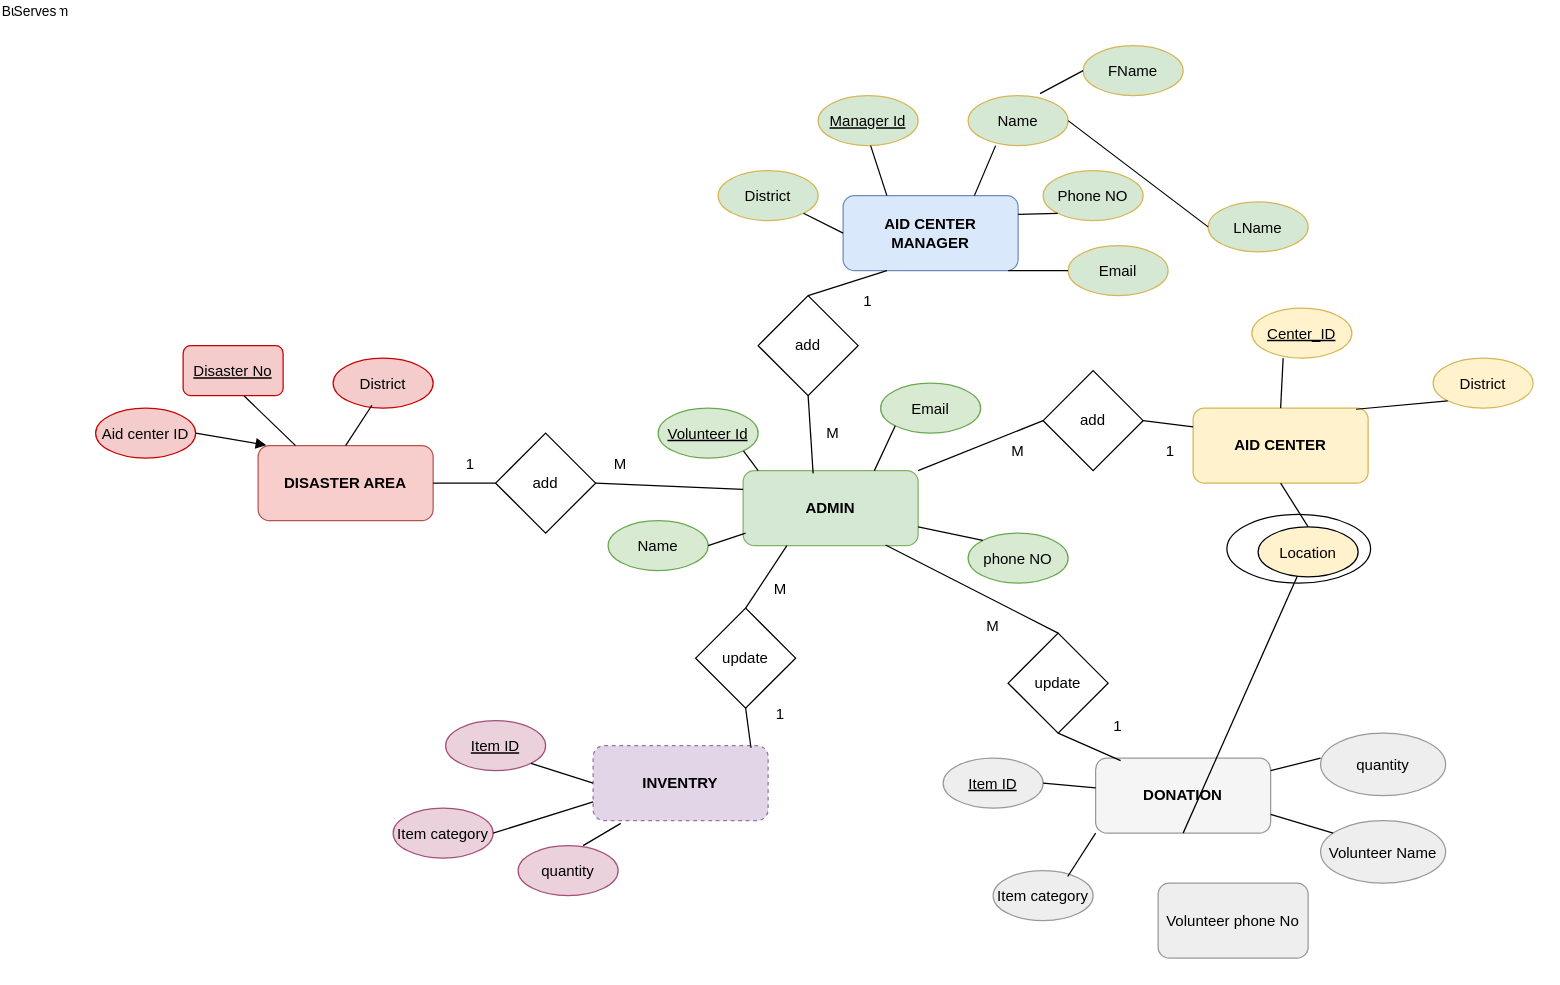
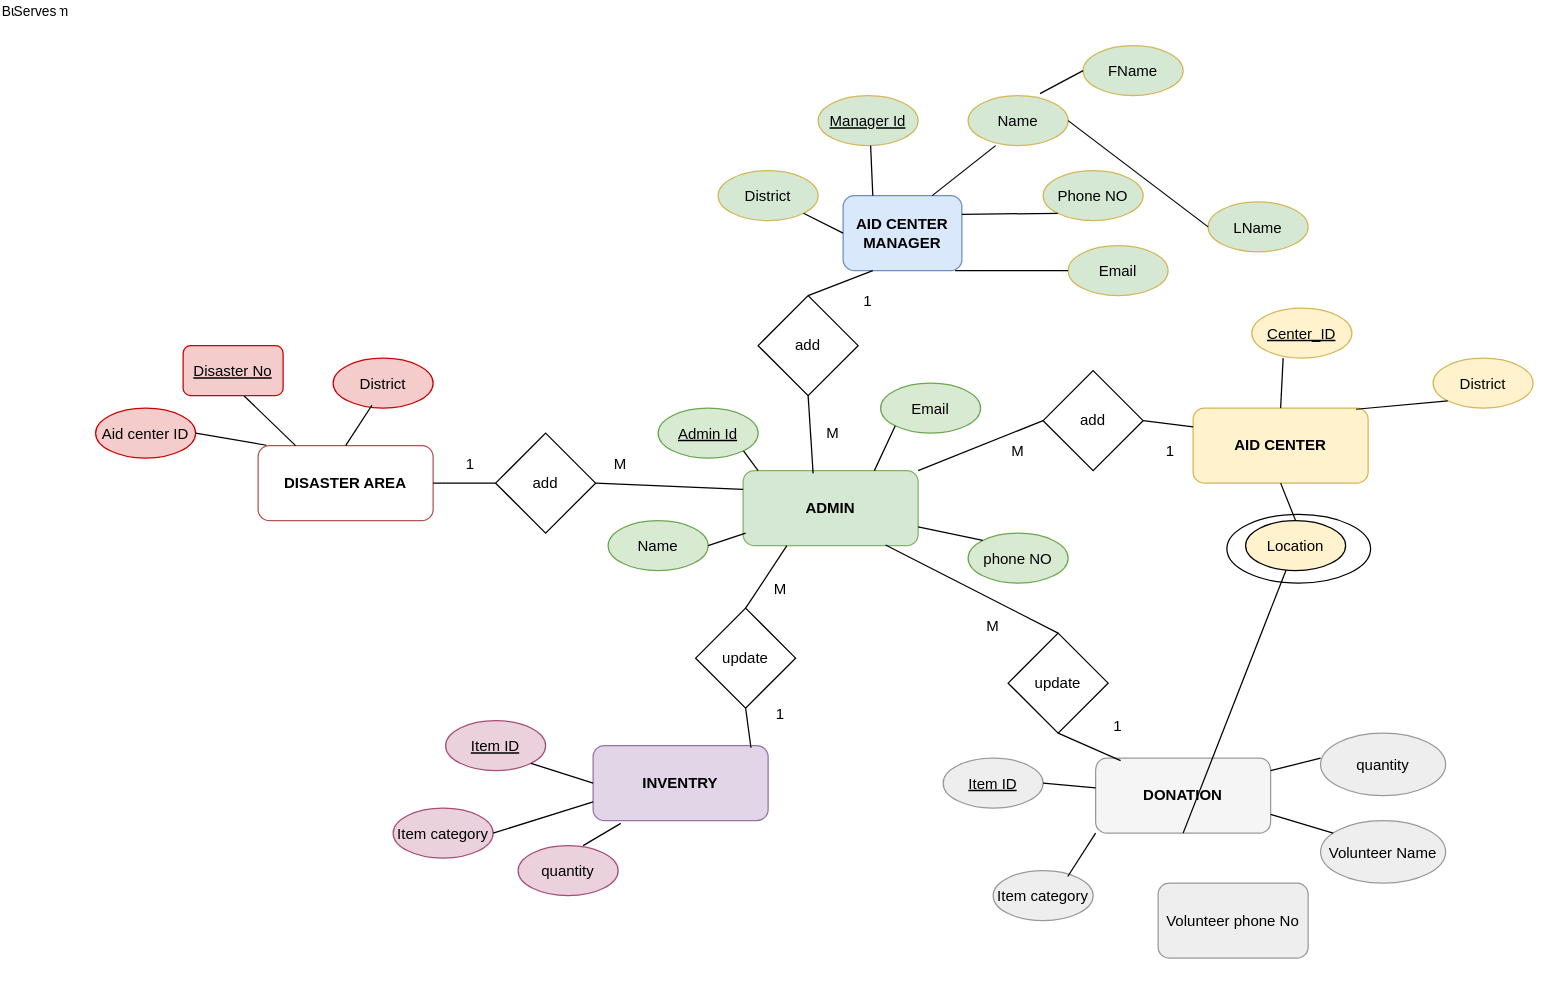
- <mxCell id="3" value="AID CENTER MANAGER" style="rounded=1;whiteSpace=wrap;html=1;fillColor=#dae8fc;strokeColor=#6c8ebf;fontStyle=1;" vertex="1" parent="1"><mxGeometry x="618" y="140" width="140" height="60" as="geometry" /></mxCell>
+ <mxCell id="3" value="AID CENTER MANAGER" style="rounded=1;whiteSpace=wrap;html=1;fillColor=#dae8fc;strokeColor=#6c8ebf;fontStyle=1;" vertex="1" parent="1"><mxGeometry x="618" y="140" width="95" height="60" as="geometry" /></mxCell>
- <mxCell id="14" value="Volunteer Id" style="ellipse;fillColor=#d9ead3;strokeColor=#6aa84f;fontStyle=4" vertex="1" parent="1"><mxGeometry x="470" y="310" width="80" height="40" as="geometry" /></mxCell>
+ <mxCell id="14" value="Admin Id" style="ellipse;fillColor=#d9ead3;strokeColor=#6aa84f;fontStyle=4" vertex="1" parent="1"><mxGeometry x="470" y="310" width="80" height="40" as="geometry" /></mxCell>
- <mxCell id="36" value="" style="endArrow=block;html=1;rounded=0;entryX=0.047;entryY=-0.005;entryDx=0;entryDy=0;entryPerimeter=0;exitX=1;exitY=0.5;exitDx=0;exitDy=0;" edge="1" parent="1" source="12" target="9"><mxGeometry width="50" height="50" relative="1" as="geometry"><mxPoint x="100" y="335" as="sourcePoint" /><mxPoint x="150" y="285" as="targetPoint" /></mxGeometry></mxCell>
+ <mxCell id="36" value="" style="endArrow=none;html=1;rounded=0;entryX=0.047;entryY=-0.005;entryDx=0;entryDy=0;entryPerimeter=0;exitX=1;exitY=0.5;exitDx=0;exitDy=0;" edge="1" parent="1" source="12" target="9"><mxGeometry width="50" height="50" relative="1" as="geometry"><mxPoint x="100" y="335" as="sourcePoint" /><mxPoint x="150" y="285" as="targetPoint" /></mxGeometry></mxCell>
- <mxCell id="9" value="DISASTER AREA" style="rounded=1;whiteSpace=wrap;html=1;fillColor=#f8cecc;strokeColor=#b85450;fontStyle=1;" vertex="1" parent="1"><mxGeometry x="150" y="340" width="140" height="60" as="geometry" /></mxCell>
+ <mxCell id="9" value="DISASTER AREA" style="rounded=1;whiteSpace=wrap;html=1;fillColor=#ffffff;strokeColor=#b85450;fontStyle=1;" vertex="1" parent="1"><mxGeometry x="150" y="340" width="140" height="60" as="geometry" /></mxCell>
- <mxCell id="21" value="Location" style="ellipse;fillColor=#fff2cc;strokeColor=#000000;" vertex="1" parent="1"><mxGeometry x="950" y="405" width="80" height="40" as="geometry" /></mxCell>
+ <mxCell id="21" value="Location" style="ellipse;fillColor=#fff2cc;strokeColor=#000000;" vertex="1" parent="1"><mxGeometry x="940" y="400" width="80" height="40" as="geometry" /></mxCell>
- <mxCell id="22" value="INVENTRY" style="rounded=1;whiteSpace=wrap;html=1;fillColor=#e1d5e7;strokeColor=#9673a6;fontStyle=1;dashed=1;" vertex="1" parent="1"><mxGeometry x="418" y="580" width="140" height="60" as="geometry" /></mxCell>
+ <mxCell id="22" value="INVENTRY" style="rounded=1;whiteSpace=wrap;html=1;fillColor=#e1d5e7;strokeColor=#9673a6;fontStyle=1;" vertex="1" parent="1"><mxGeometry x="418" y="580" width="140" height="60" as="geometry" /></mxCell>
